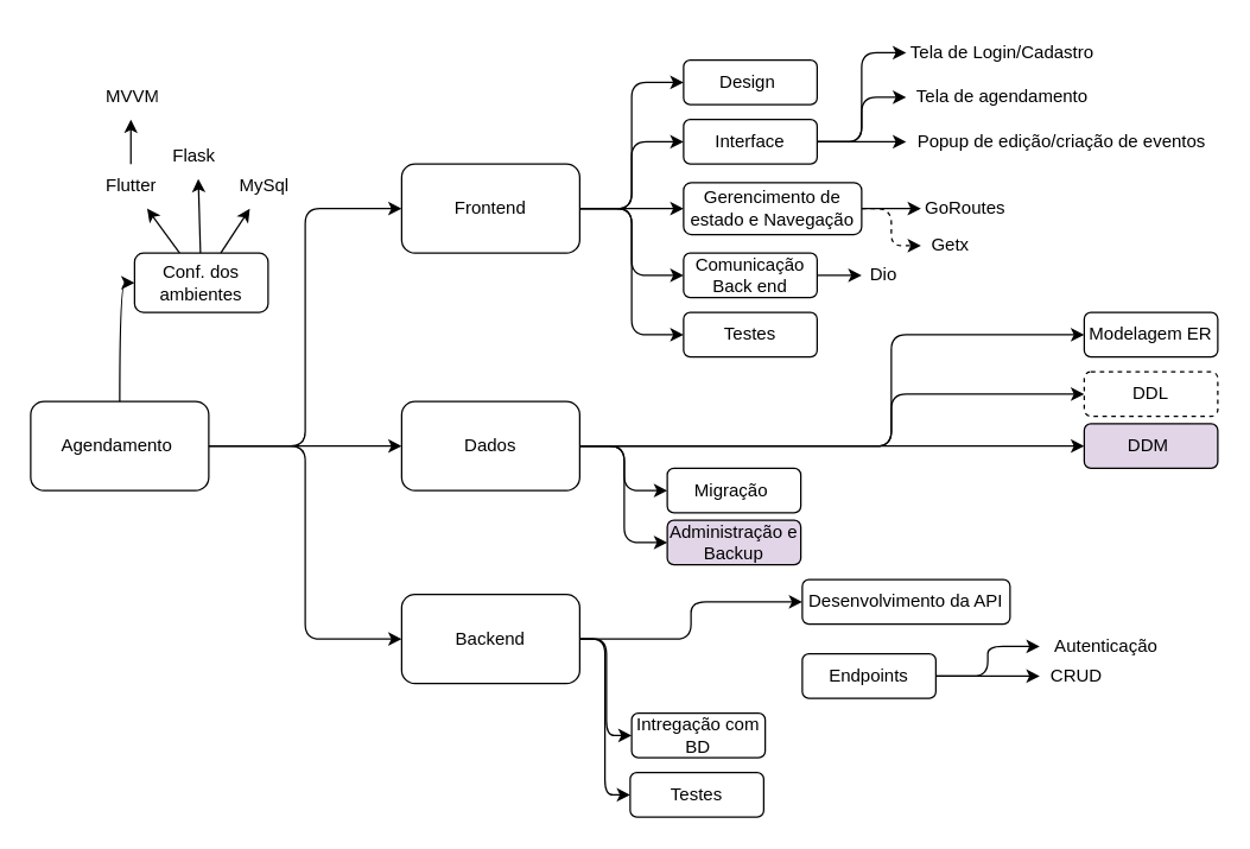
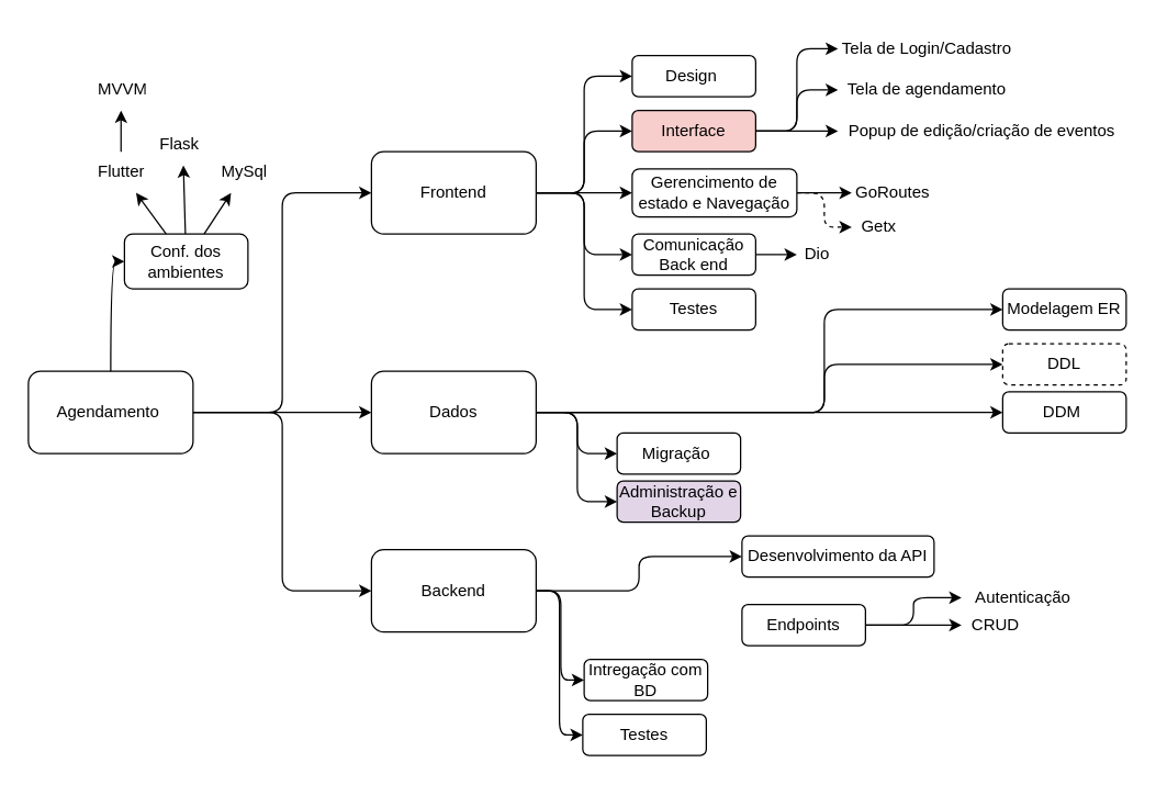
- <mxCell id="31" value="Interface" style="rounded=1;whiteSpace=wrap;html=1;" vertex="1" parent="1"><mxGeometry x="460" y="80" width="90" height="30" as="geometry" /></mxCell>
+ <mxCell id="31" value="Interface" style="rounded=1;whiteSpace=wrap;html=1;fillColor=#f8cecc;" vertex="1" parent="1"><mxGeometry x="460" y="80" width="90" height="30" as="geometry" /></mxCell>
- <mxCell id="51" value="DDM&amp;nbsp;" style="rounded=1;whiteSpace=wrap;html=1;fillColor=#e1d5e7;" vertex="1" parent="1"><mxGeometry x="730" y="285" width="90" height="30" as="geometry" /></mxCell>
+ <mxCell id="51" value="DDM&amp;nbsp;" style="rounded=1;whiteSpace=wrap;html=1;" vertex="1" parent="1"><mxGeometry x="730" y="285" width="90" height="30" as="geometry" /></mxCell>
